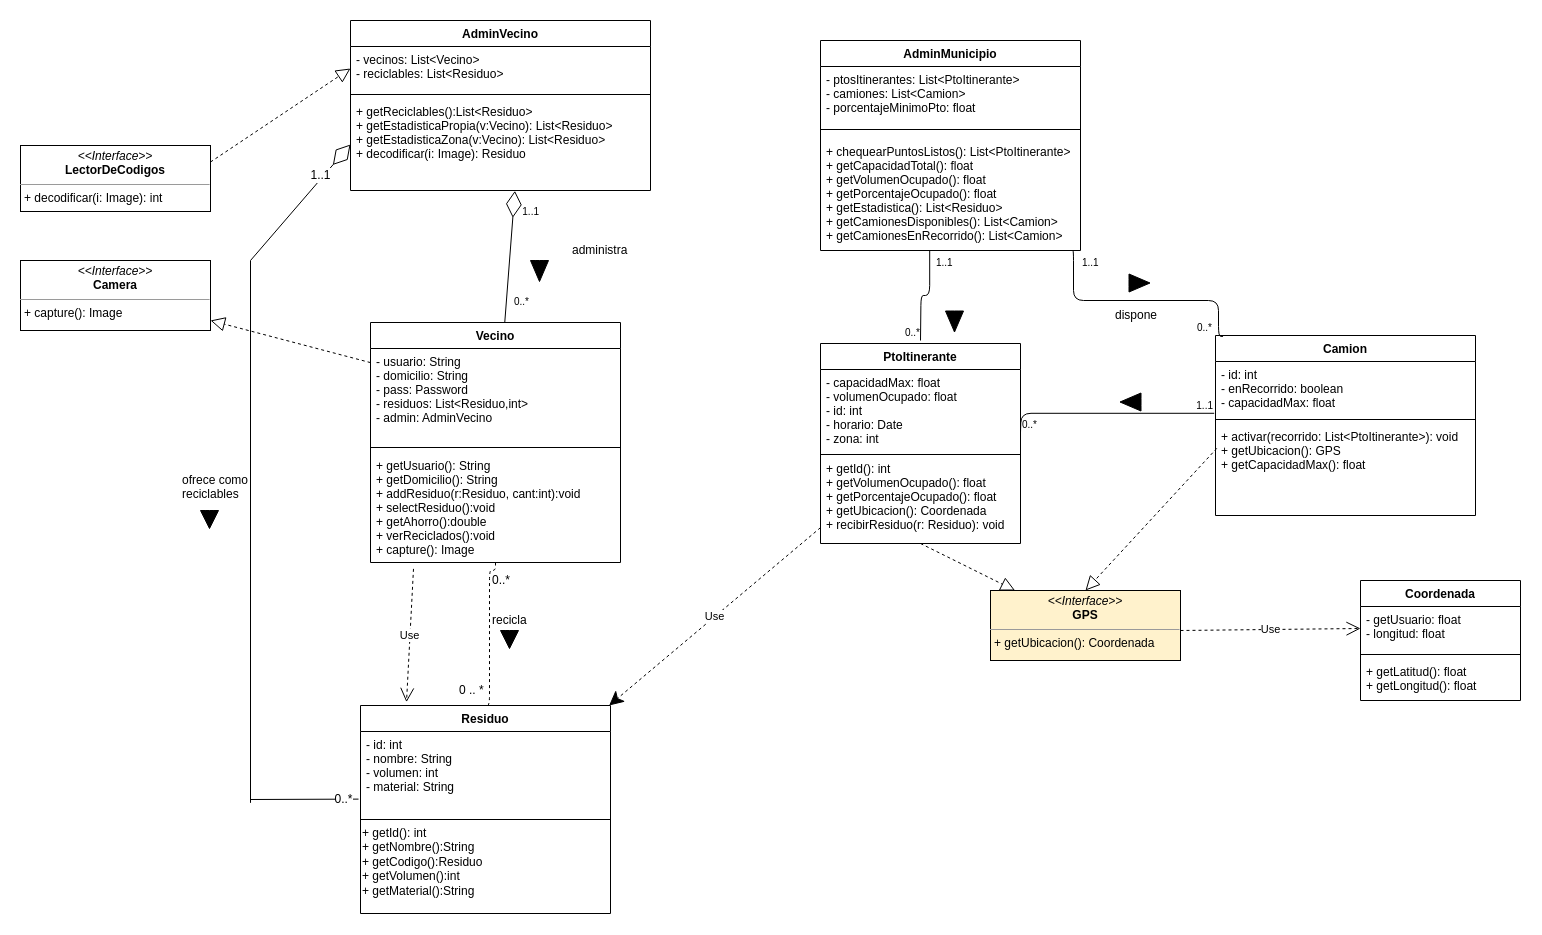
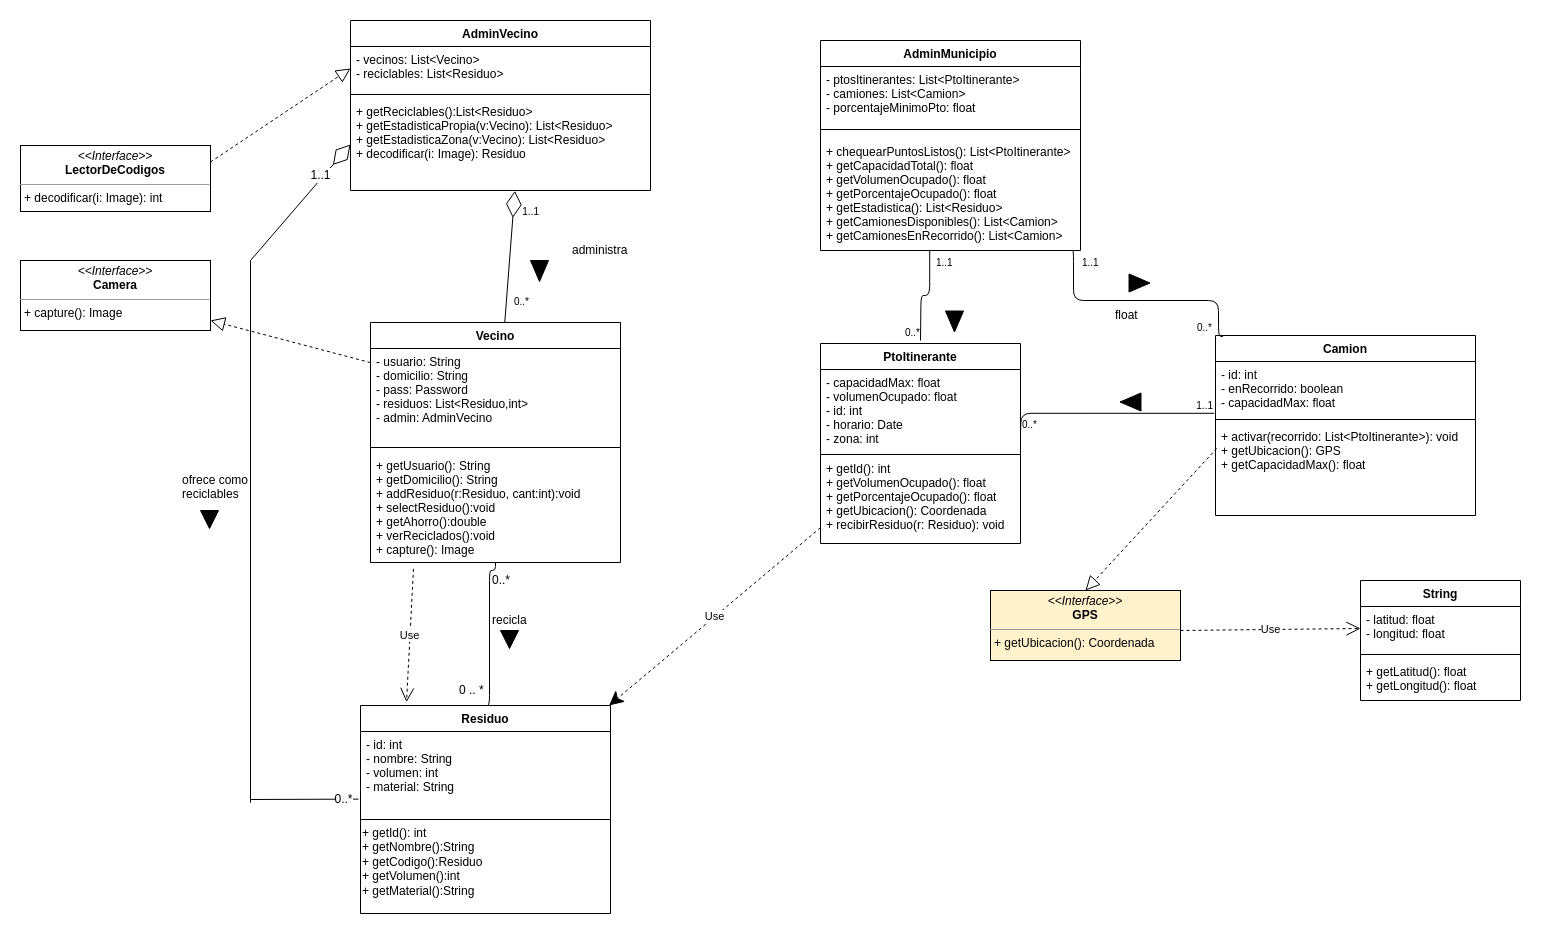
- <mxCell id="51" value="dispone" style="text;html=1;resizable=0;points=[];autosize=1;align=left;verticalAlign=top;spacingTop=-4;" parent="1" vertex="1"><mxGeometry x="1113" y="305" width="60" height="20" as="geometry" /></mxCell>
+ <mxCell id="51" value="float" style="text;html=1;resizable=0;points=[];autosize=1;align=left;verticalAlign=top;spacingTop=-4;" parent="1" vertex="1"><mxGeometry x="1113" y="305" width="60" height="20" as="geometry" /></mxCell>
- <mxCell id="35" value="" style="endArrow=block;dashed=1;endFill=0;endSize=12;html=1;exitX=0.5;exitY=1;exitDx=0;exitDy=0;" parent="1" source="18" target="26" edge="1"><mxGeometry width="160" relative="1" as="geometry"><mxPoint x="490" y="1100" as="sourcePoint" /><mxPoint x="610" y="664" as="targetPoint" /></mxGeometry></mxCell>
- <mxCell id="54" value="Coordenada" style="swimlane;fontStyle=1;align=center;verticalAlign=top;childLayout=stackLayout;horizontal=1;startSize=26;horizontalStack=0;resizeParent=1;resizeParentMax=0;resizeLast=0;collapsible=1;marginBottom=0;" parent="1" vertex="1"><mxGeometry x="1360" y="580" width="160" height="120" as="geometry" /></mxCell>
+ <mxCell id="54" value="String" style="swimlane;fontStyle=1;align=center;verticalAlign=top;childLayout=stackLayout;horizontal=1;startSize=26;horizontalStack=0;resizeParent=1;resizeParentMax=0;resizeLast=0;collapsible=1;marginBottom=0;" parent="1" vertex="1"><mxGeometry x="1360" y="580" width="160" height="120" as="geometry" /></mxCell>
- <mxCell id="55" value="- getUsuario: float&#10;- longitud: float&#10;" style="text;strokeColor=none;fillColor=none;align=left;verticalAlign=top;spacingLeft=4;spacingRight=4;overflow=hidden;rotatable=0;points=[[0,0.5],[1,0.5]];portConstraint=eastwest;" parent="54" vertex="1"><mxGeometry y="26" width="160" height="44" as="geometry" /></mxCell>
+ <mxCell id="55" value="- latitud: float&#10;- longitud: float&#10;" style="text;strokeColor=none;fillColor=none;align=left;verticalAlign=top;spacingLeft=4;spacingRight=4;overflow=hidden;rotatable=0;points=[[0,0.5],[1,0.5]];portConstraint=eastwest;" parent="54" vertex="1"><mxGeometry y="26" width="160" height="44" as="geometry" /></mxCell>
- <mxCell id="27" value="" style="endArrow=none;html=1;edgeStyle=orthogonalEdgeStyle;entryX=0.5;entryY=0;entryDx=0;entryDy=0;exitX=0.5;exitY=1;exitDx=0;exitDy=0;dashed=1;" parent="1" source="2" target="6" edge="1"><mxGeometry relative="1" as="geometry"><mxPoint x="410" y="262" as="sourcePoint" /><mxPoint x="570" y="262" as="targetPoint" /><Array as="points"><mxPoint x="495" y="570" /><mxPoint x="489" y="570" /><mxPoint x="489" y="705" /></Array></mxGeometry></mxCell>
+ <mxCell id="27" value="" style="endArrow=none;html=1;edgeStyle=orthogonalEdgeStyle;entryX=0.5;entryY=0;entryDx=0;entryDy=0;exitX=0.5;exitY=1;exitDx=0;exitDy=0;" parent="1" source="2" target="6" edge="1"><mxGeometry relative="1" as="geometry"><mxPoint x="410" y="262" as="sourcePoint" /><mxPoint x="570" y="262" as="targetPoint" /><Array as="points"><mxPoint x="495" y="570" /><mxPoint x="489" y="570" /><mxPoint x="489" y="705" /></Array></mxGeometry></mxCell>
